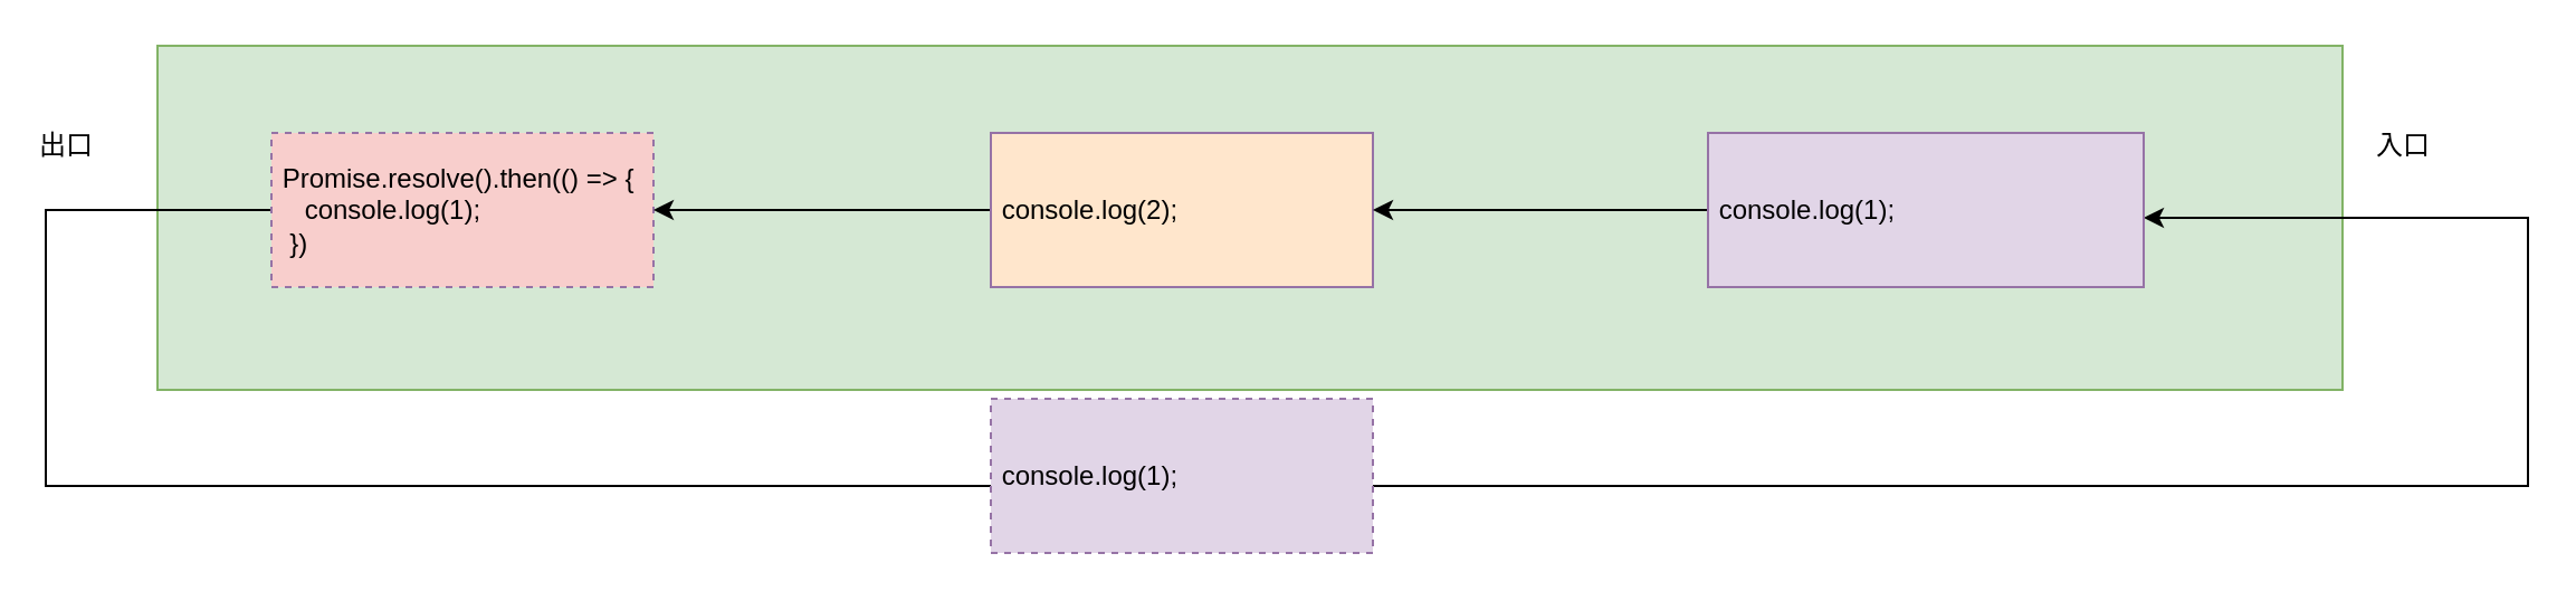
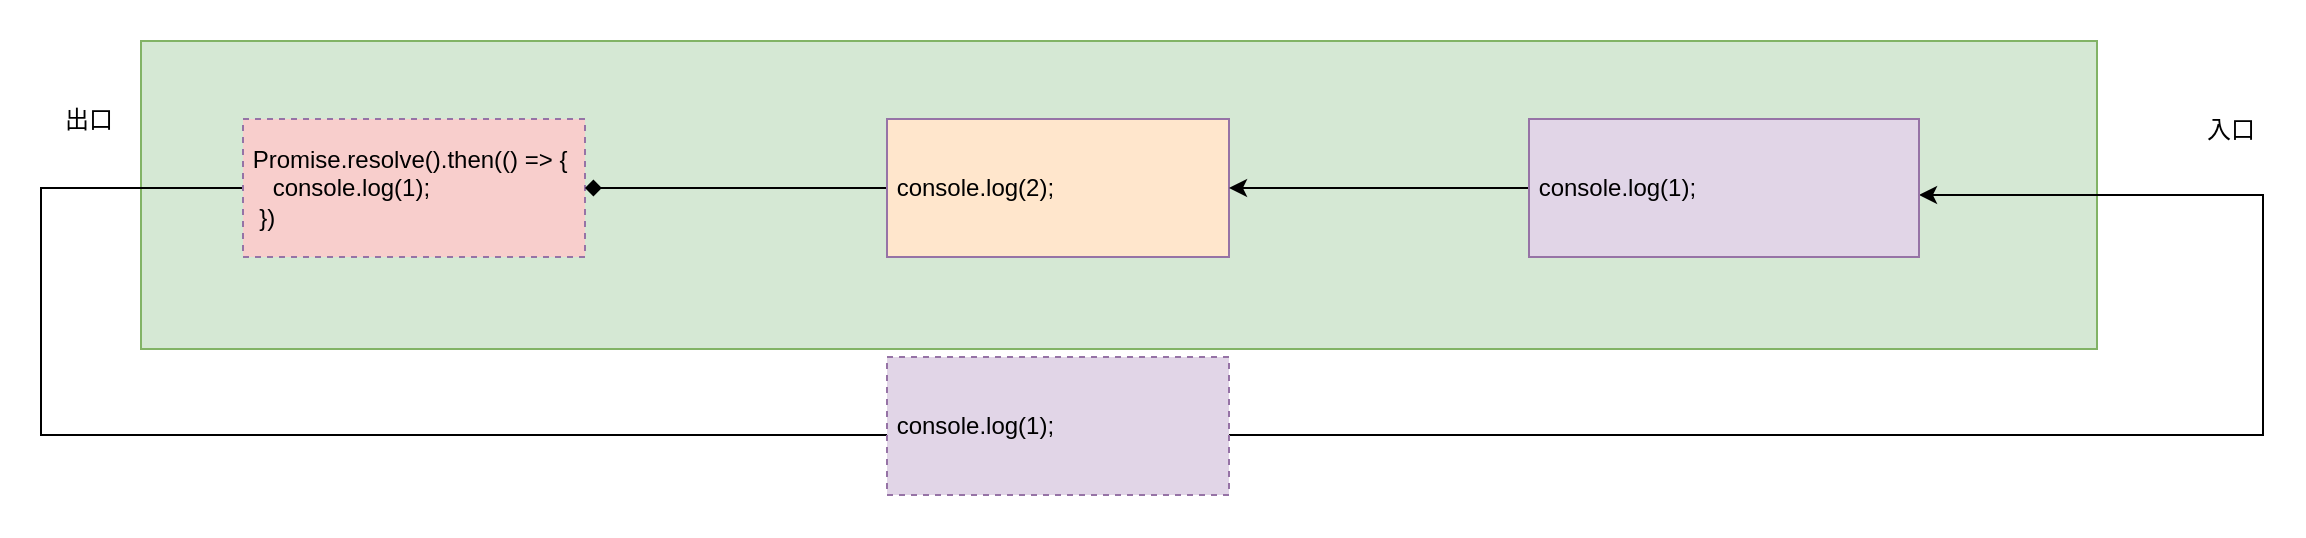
- <mxCell id="5" value="出口" style="text;html=1;align=center;verticalAlign=middle;resizable=0;points=[];autosize=1;strokeColor=none;fillColor=none;" vertex="1" parent="1"><mxGeometry x="8" y="52" width="42" height="26" as="geometry" /></mxCell>
+ <mxCell id="5" value="出口" style="text;html=1;align=center;verticalAlign=middle;resizable=0;points=[];autosize=1;strokeColor=none;fillColor=none;" vertex="1" parent="1"><mxGeometry x="23" y="47" width="42" height="26" as="geometry" /></mxCell>
- <mxCell id="6" value="入口" style="text;html=1;align=center;verticalAlign=middle;resizable=0;points=[];autosize=1;strokeColor=none;fillColor=none;" vertex="1" parent="1"><mxGeometry x="1054" y="52" width="42" height="26" as="geometry" /></mxCell>
+ <mxCell id="6" value="入口" style="text;html=1;align=center;verticalAlign=middle;resizable=0;points=[];autosize=1;strokeColor=none;fillColor=none;" vertex="1" parent="1"><mxGeometry x="1094" y="52" width="42" height="26" as="geometry" /></mxCell>
- <mxCell id="7" style="edgeStyle=orthogonalEdgeStyle;rounded=0;orthogonalLoop=1;jettySize=auto;html=1;" edge="1" parent="1" source="8" target="4"><mxGeometry relative="1" as="geometry" /></mxCell>
+ <mxCell id="7" style="edgeStyle=orthogonalEdgeStyle;rounded=0;orthogonalLoop=1;jettySize=auto;html=1;endArrow=diamond;" edge="1" parent="1" source="8" target="4"><mxGeometry relative="1" as="geometry" /></mxCell>
